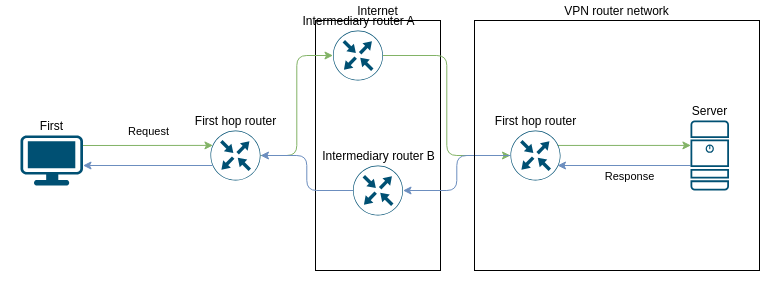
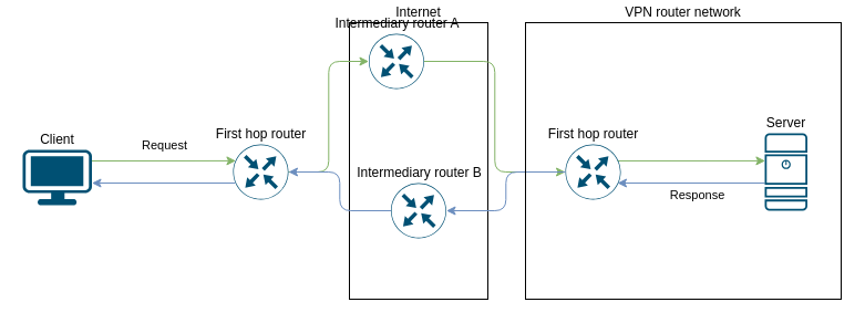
- <mxCell id="10" value="First" style="points=[[0.03,0.03,0],[0.5,0,0],[0.97,0.03,0],[1,0.4,0],[0.97,0.745,0],[0.5,1,0],[0.03,0.745,0],[0,0.4,0]];verticalLabelPosition=top;sketch=0;html=1;verticalAlign=bottom;aspect=fixed;align=center;pointerEvents=1;shape=mxgraph.cisco19.workstation;fillColor=#005073;strokeColor=none;labelPosition=center;" parent="1" vertex="1"><mxGeometry x="20" y="135" width="62.5" height="50" as="geometry" /></mxCell>
+ <mxCell id="10" value="Client" style="points=[[0.03,0.03,0],[0.5,0,0],[0.97,0.03,0],[1,0.4,0],[0.97,0.745,0],[0.5,1,0],[0.03,0.745,0],[0,0.4,0]];verticalLabelPosition=top;sketch=0;html=1;verticalAlign=bottom;aspect=fixed;align=center;pointerEvents=1;shape=mxgraph.cisco19.workstation;fillColor=#005073;strokeColor=none;labelPosition=center;" parent="1" vertex="1"><mxGeometry x="20" y="135" width="62.5" height="50" as="geometry" /></mxCell>
